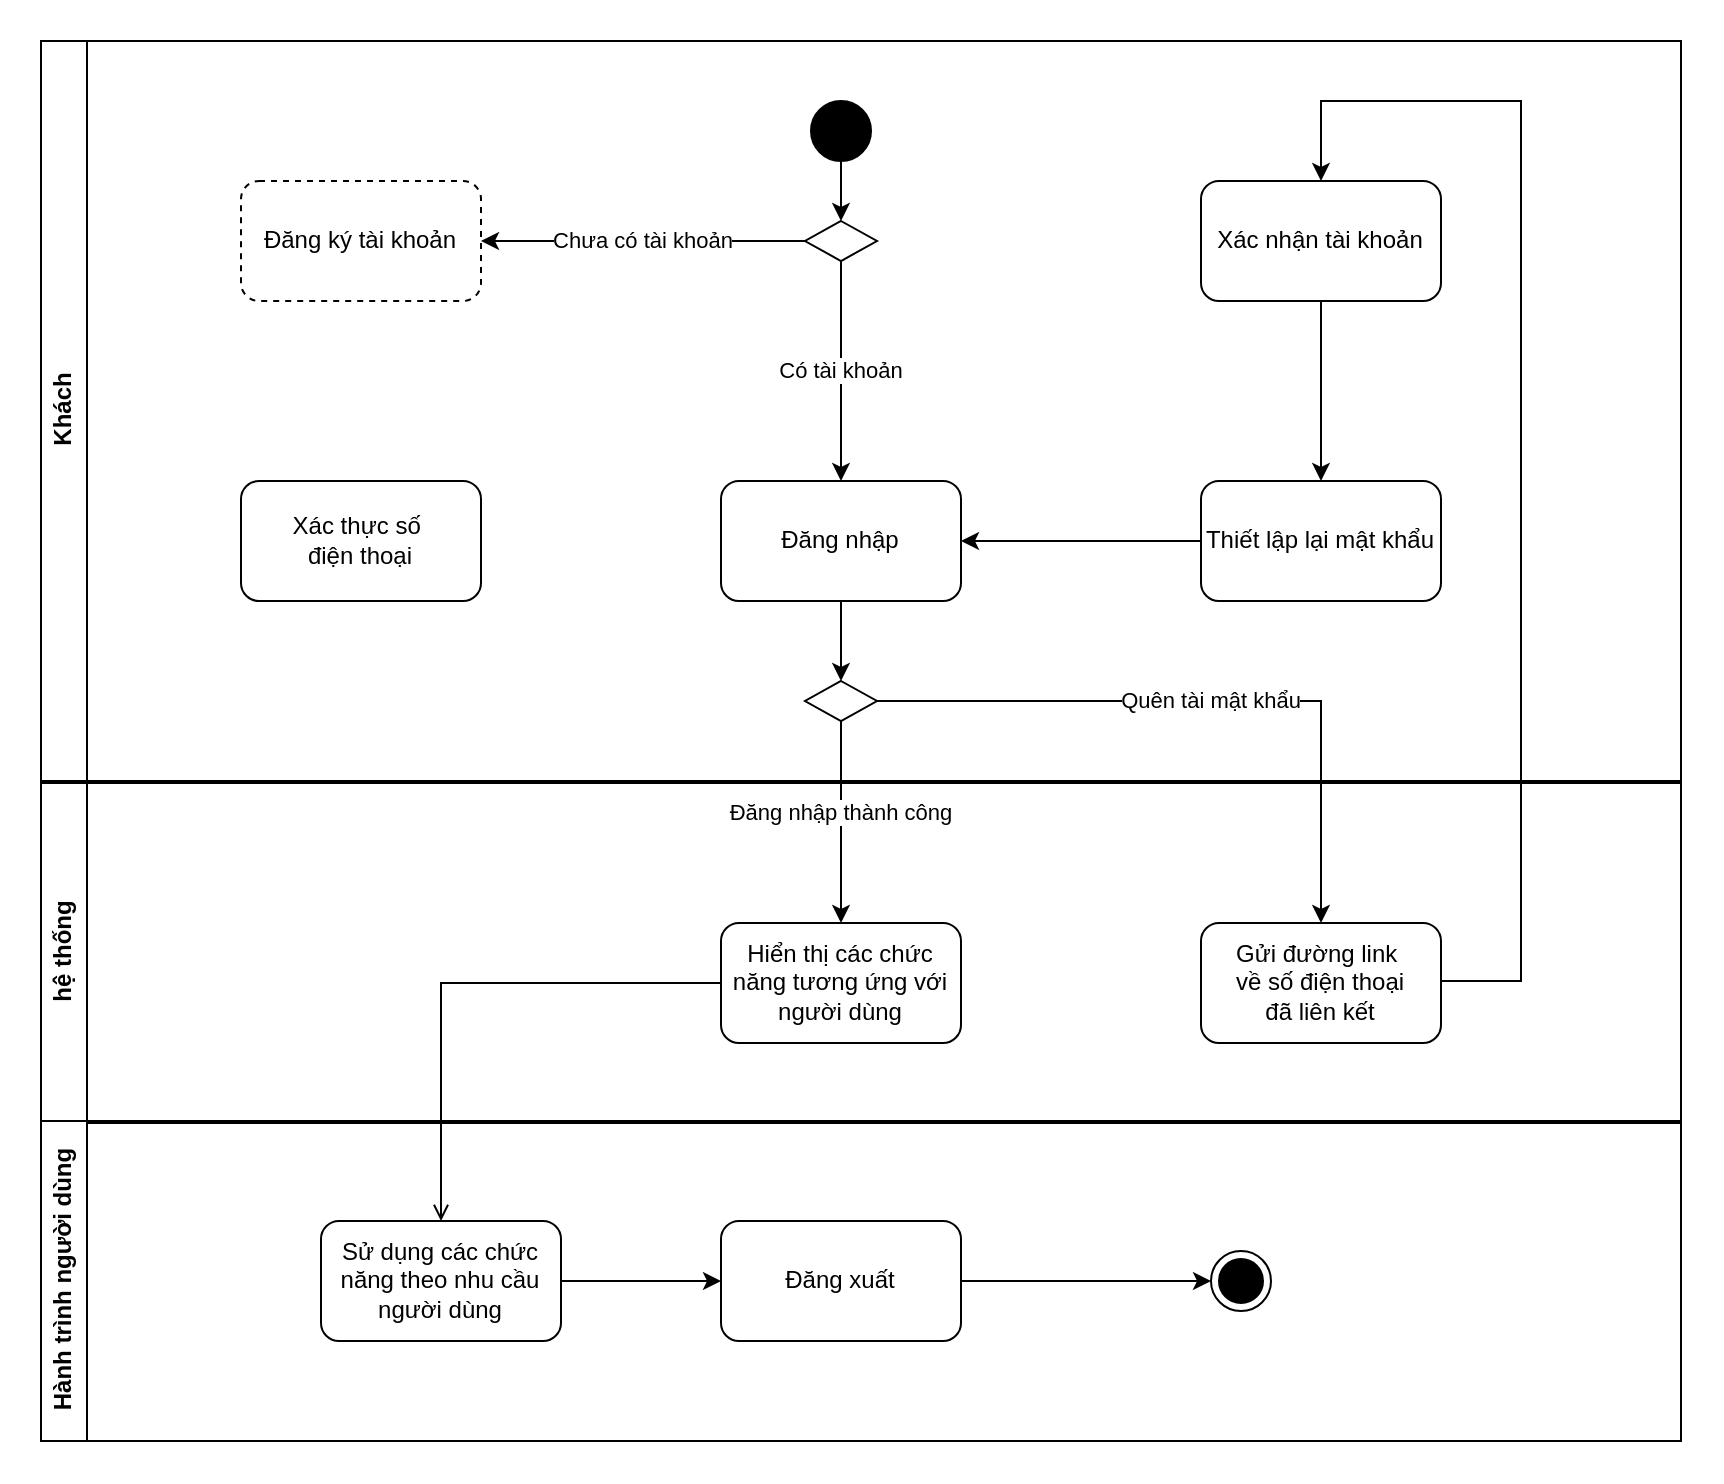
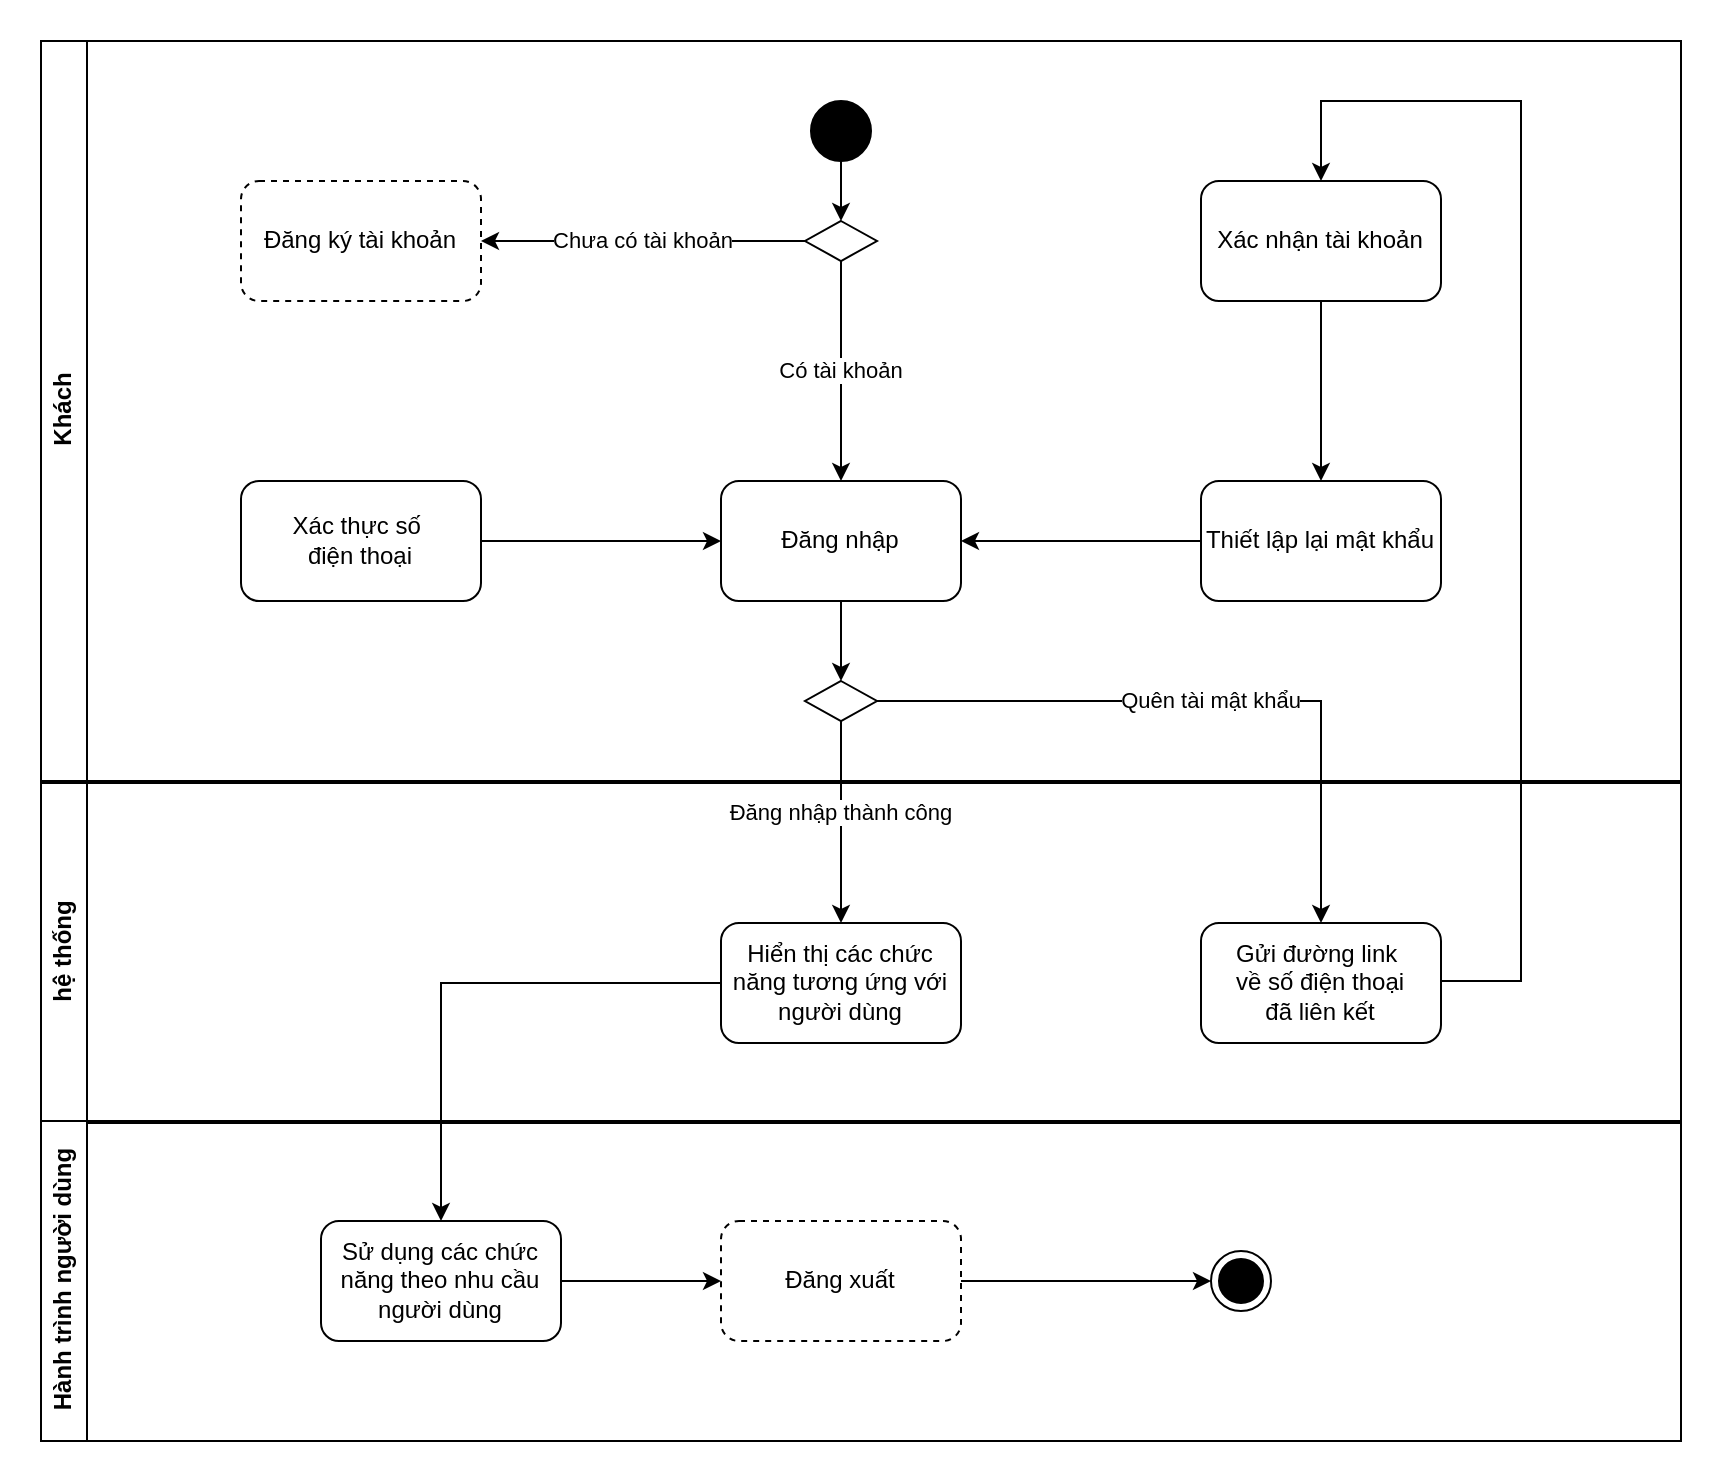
+ <mxCell id="19" style="edgeStyle=orthogonalEdgeStyle;rounded=0;orthogonalLoop=1;jettySize=auto;html=1;exitX=1;exitY=0.5;exitDx=0;exitDy=0;entryX=0;entryY=0.5;entryDx=0;entryDy=0;" edge="1" parent="12" source="20" target="21"><mxGeometry relative="1" as="geometry" /></mxCell>
- <mxCell id="11" style="edgeStyle=orthogonalEdgeStyle;rounded=0;orthogonalLoop=1;jettySize=auto;html=1;exitX=0;exitY=0.5;exitDx=0;exitDy=0;entryX=0.5;entryY=0;entryDx=0;entryDy=0;endArrow=open;" edge="1" parent="1" source="3" target="7"><mxGeometry relative="1" as="geometry" /></mxCell>
+ <mxCell id="11" style="edgeStyle=orthogonalEdgeStyle;rounded=0;orthogonalLoop=1;jettySize=auto;html=1;exitX=0;exitY=0.5;exitDx=0;exitDy=0;entryX=0.5;entryY=0;entryDx=0;entryDy=0;" edge="1" parent="1" source="3" target="7"><mxGeometry relative="1" as="geometry" /></mxCell>
- <mxCell id="9" value="Đăng xuất" style="rounded=1;whiteSpace=wrap;html=1;" vertex="1" parent="5"><mxGeometry x="340" y="50" width="120" height="60" as="geometry" /></mxCell>
+ <mxCell id="9" value="Đăng xuất" style="rounded=1;whiteSpace=wrap;html=1;dashed=1;" vertex="1" parent="5"><mxGeometry x="340" y="50" width="120" height="60" as="geometry" /></mxCell>
